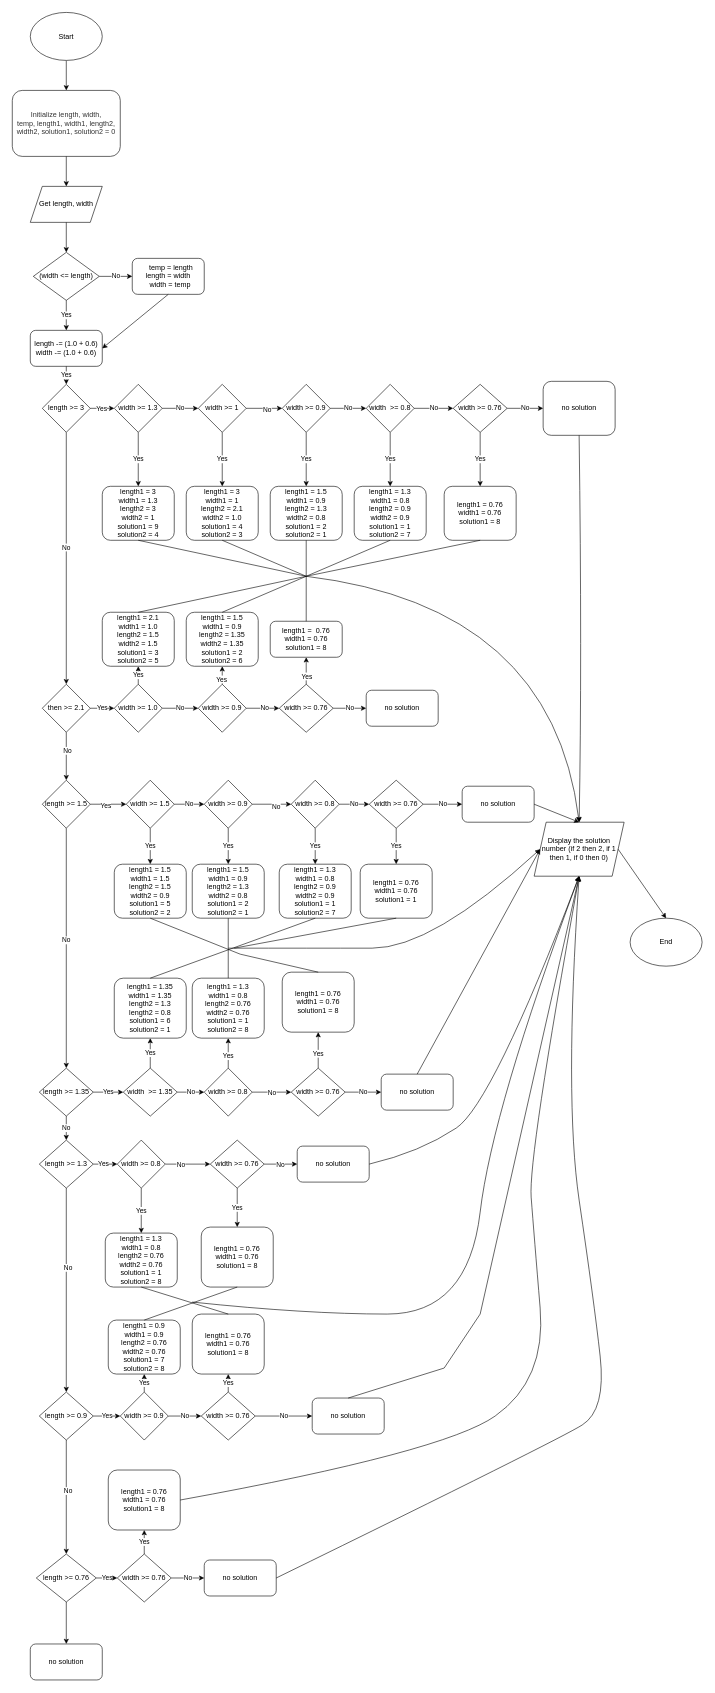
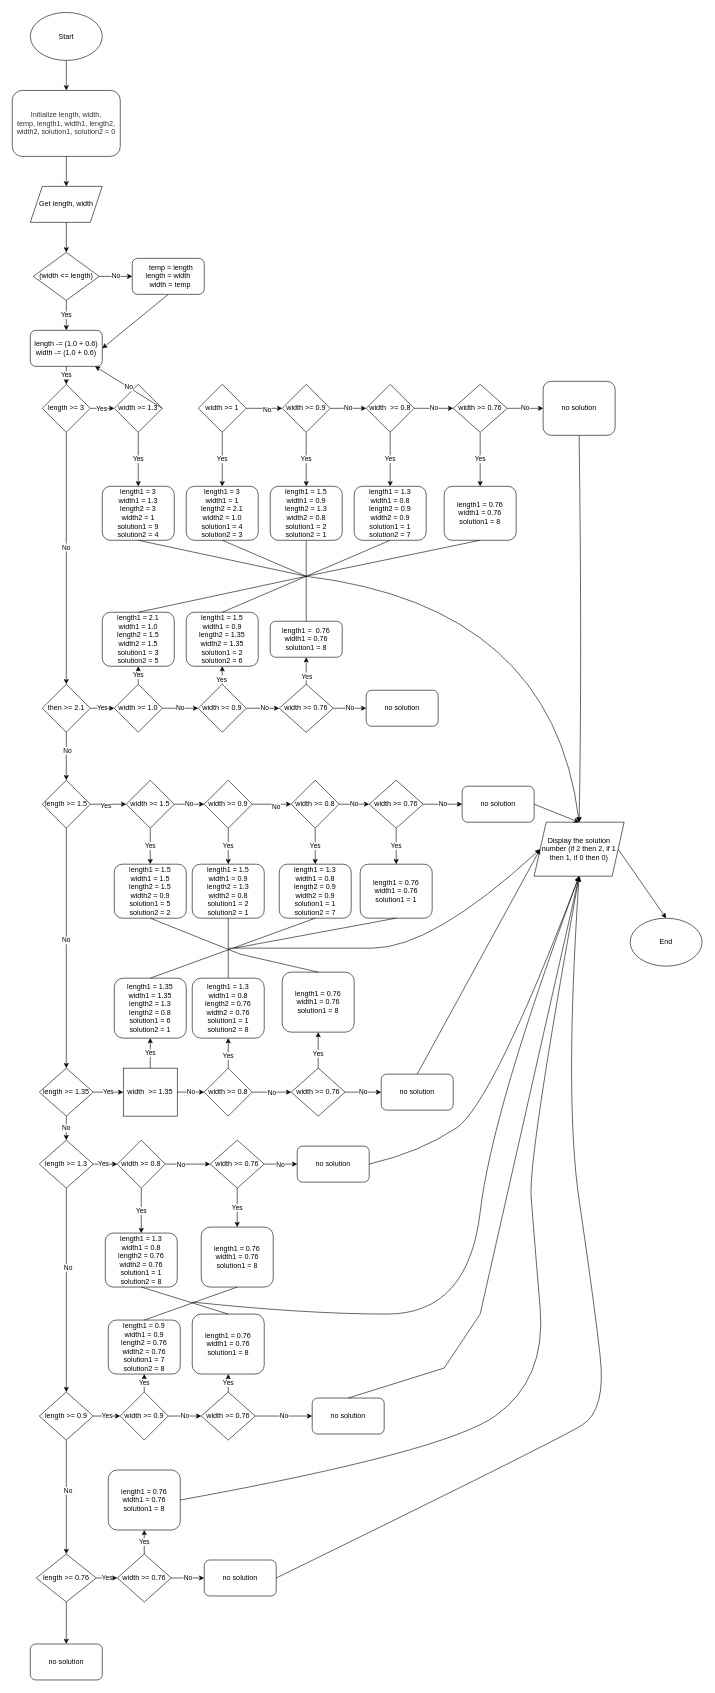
- <mxCell id="19" value="No" style="endArrow=classic;html=1;rounded=0;exitX=1;exitY=0.5;exitDx=0;exitDy=0;entryX=0;entryY=0.5;entryDx=0;entryDy=0;" parent="1" source="18" target="20" edge="1"><mxGeometry width="50" height="50" relative="1" as="geometry"><mxPoint x="290" y="525" as="sourcePoint" /><mxPoint x="340" y="505" as="targetPoint" /></mxGeometry></mxCell>
+ <mxCell id="19" value="No" style="endArrow=classic;html=1;rounded=0;exitX=1;exitY=0.5;exitDx=0;exitDy=0;" parent="1" source="18" target="12" edge="1"><mxGeometry width="50" height="50" relative="1" as="geometry"><mxPoint x="290" y="525" as="sourcePoint" /><mxPoint x="340" y="505" as="targetPoint" /></mxGeometry></mxCell>
- <mxCell id="86" value="width &amp;nbsp;&amp;gt;= 1.35" style="rhombus;whiteSpace=wrap;html=1;" parent="1" vertex="1"><mxGeometry x="205" y="1780" width="90" height="80" as="geometry" /></mxCell>
+ <mxCell id="86" value="width &amp;nbsp;&amp;gt;= 1.35" style="whiteSpace=wrap;html=1;rounded=0;" parent="1" vertex="1"><mxGeometry x="205" y="1780" width="90" height="80" as="geometry" /></mxCell>
